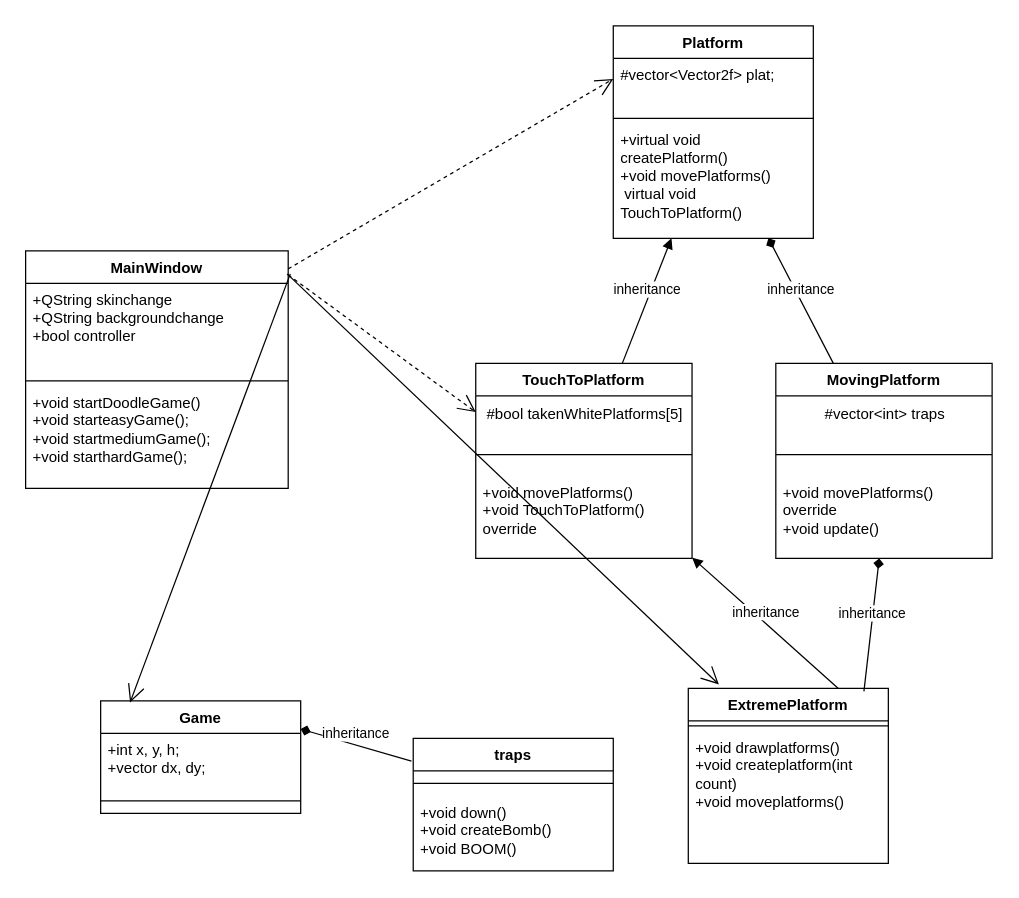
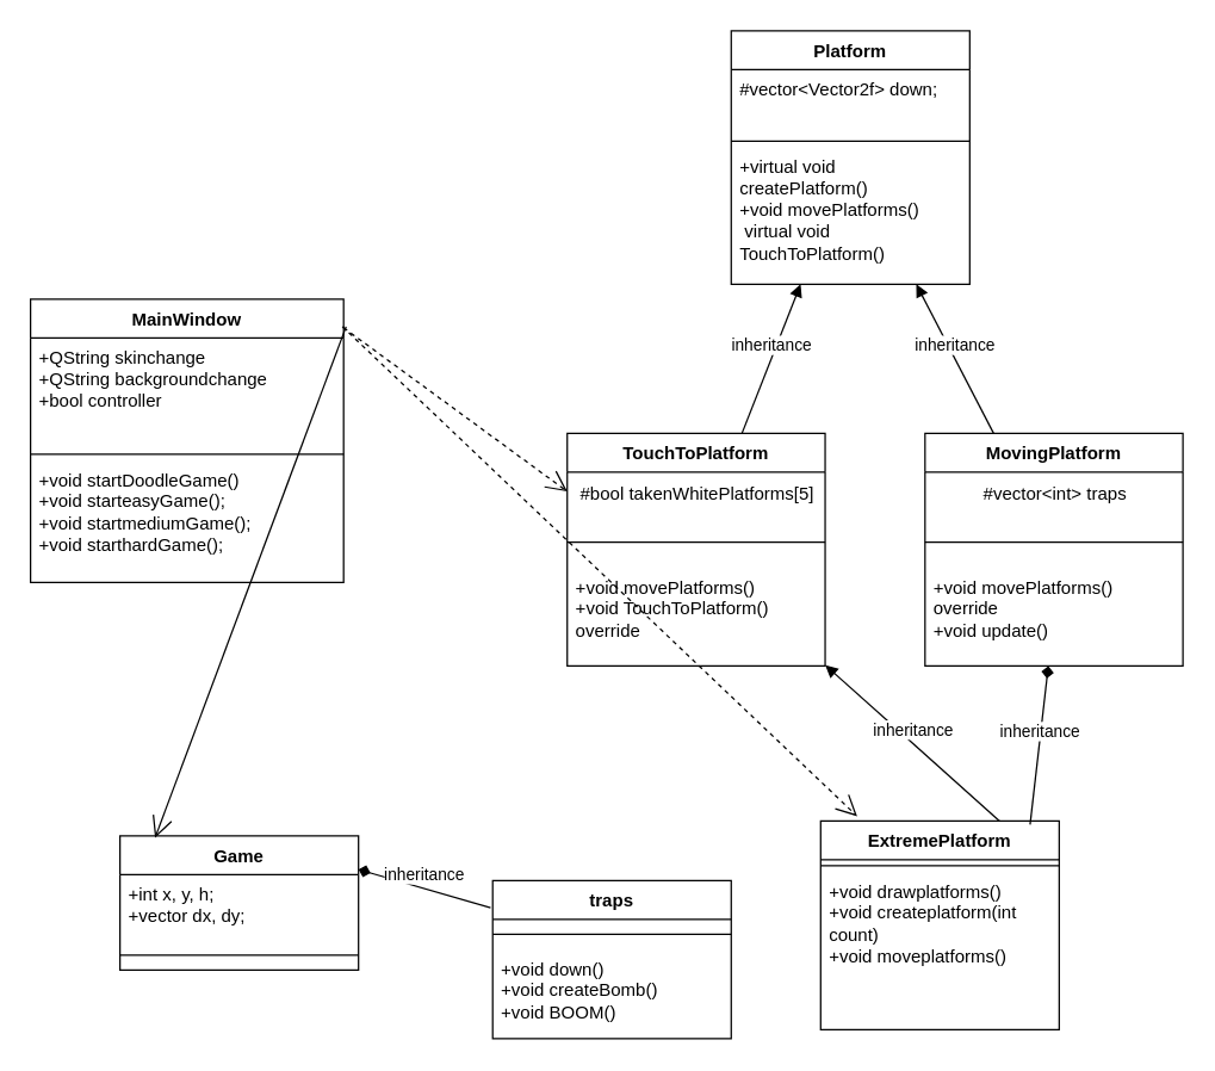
- <mxCell id="7" value="#vector&amp;lt;Vector2f&amp;gt; plat;" style="text;strokeColor=none;fillColor=none;align=left;verticalAlign=top;spacingLeft=4;spacingRight=4;overflow=hidden;rotatable=0;points=[[0,0.5],[1,0.5]];portConstraint=eastwest;whiteSpace=wrap;html=1;" vertex="1" parent="6"><mxGeometry y="26" width="160" height="44" as="geometry" /></mxCell>
+ <mxCell id="7" value="#vector&amp;lt;Vector2f&amp;gt; down;" style="text;strokeColor=none;fillColor=none;align=left;verticalAlign=top;spacingLeft=4;spacingRight=4;overflow=hidden;rotatable=0;points=[[0,0.5],[1,0.5]];portConstraint=eastwest;whiteSpace=wrap;html=1;" vertex="1" parent="6"><mxGeometry y="26" width="160" height="44" as="geometry" /></mxCell>
- <mxCell id="20" value="" style="endArrow=open;endSize=12;dashed=1;html=1;rounded=0;exitX=1;exitY=0.076;exitDx=0;exitDy=0;exitPerimeter=0;entryX=0;entryY=0.25;entryDx=0;entryDy=0;" edge="1" parent="1" source="2" target="6"><mxGeometry width="160" relative="1" as="geometry"><mxPoint x="340" y="320" as="sourcePoint" /><mxPoint x="500" y="320" as="targetPoint" /></mxGeometry></mxCell>
- <mxCell id="29" value="inheritance" style="html=1;verticalAlign=bottom;endArrow=diamond;curved=0;rounded=0;" edge="1" parent="1" source="32" target="6"><mxGeometry width="80" relative="1" as="geometry"><mxPoint x="665.094" y="285" as="sourcePoint" /><mxPoint x="482" y="220" as="targetPoint" /></mxGeometry></mxCell>
+ <mxCell id="29" value="inheritance" style="html=1;verticalAlign=bottom;endArrow=block;curved=0;rounded=0;" edge="1" parent="1" source="32" target="6"><mxGeometry width="80" relative="1" as="geometry"><mxPoint x="665.094" y="285" as="sourcePoint" /><mxPoint x="482" y="220" as="targetPoint" /></mxGeometry></mxCell>
- <mxCell id="22" value="" style="endArrow=open;endSize=12;dashed=0;html=1;rounded=0;exitX=0.996;exitY=0.097;exitDx=0;exitDy=0;exitPerimeter=0;entryX=0.153;entryY=-0.023;entryDx=0;entryDy=0;entryPerimeter=0;" edge="1" parent="1" source="2" target="14"><mxGeometry width="160" relative="1" as="geometry"><mxPoint x="340" y="320" as="sourcePoint" /><mxPoint x="500" y="320" as="targetPoint" /></mxGeometry></mxCell>
+ <mxCell id="22" value="" style="endArrow=open;endSize=12;dashed=1;html=1;rounded=0;exitX=0.996;exitY=0.097;exitDx=0;exitDy=0;exitPerimeter=0;entryX=0.153;entryY=-0.023;entryDx=0;entryDy=0;entryPerimeter=0;" edge="1" parent="1" source="2" target="14"><mxGeometry width="160" relative="1" as="geometry"><mxPoint x="340" y="320" as="sourcePoint" /><mxPoint x="500" y="320" as="targetPoint" /></mxGeometry></mxCell>
